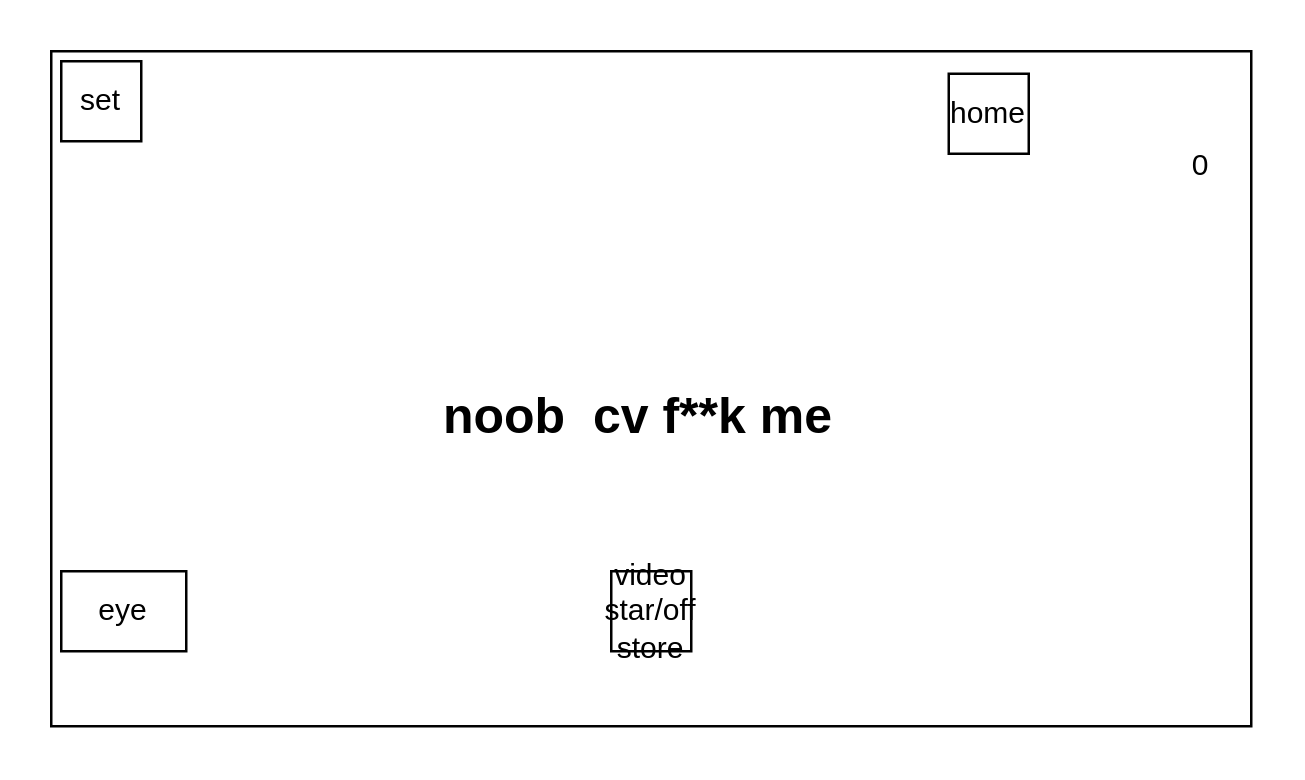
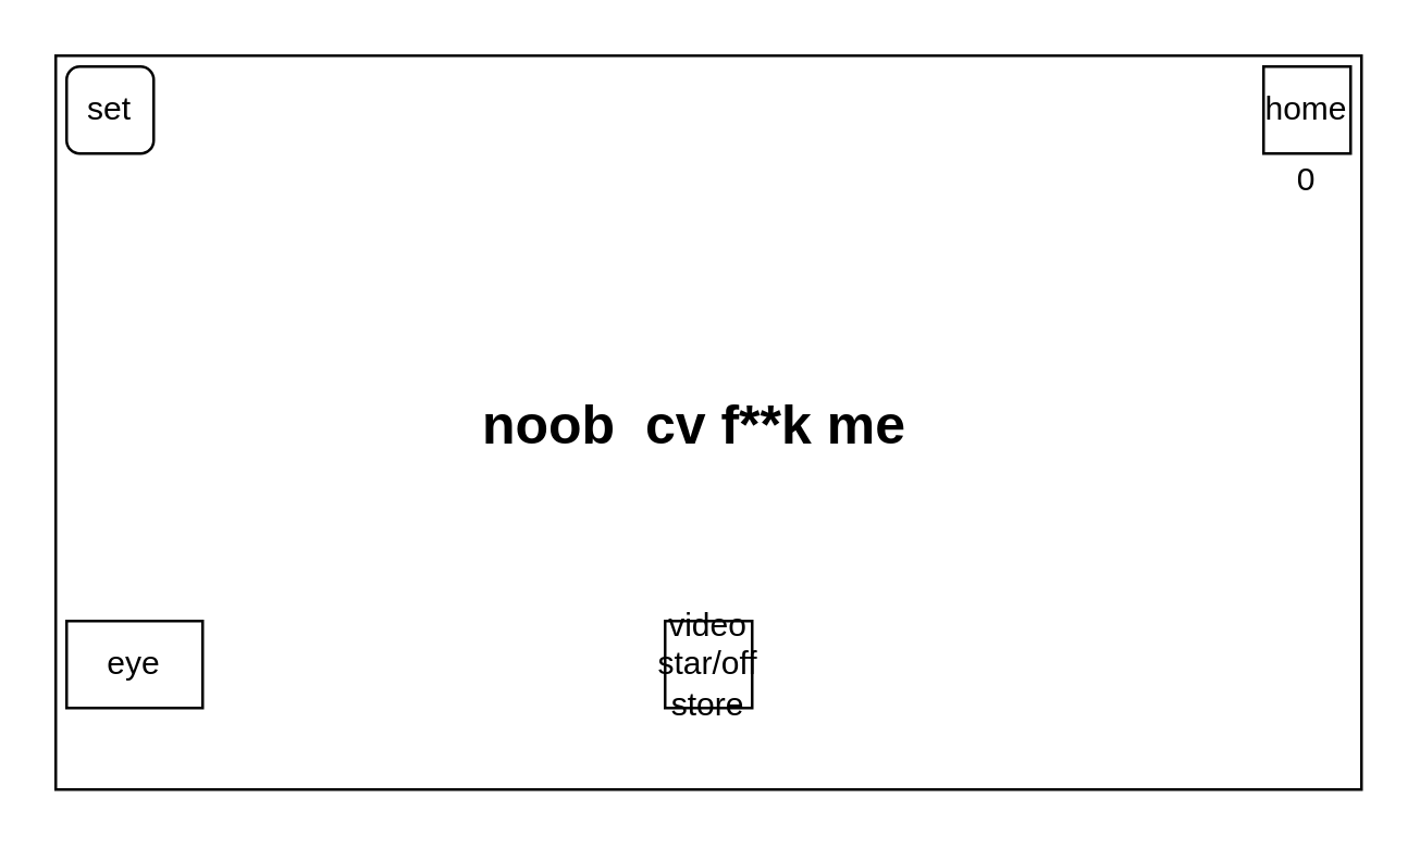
- <mxCell id="3" value="set" style="whiteSpace=wrap;html=1;aspect=fixed;" vertex="1" parent="1"><mxGeometry x="24" y="24" width="32" height="32" as="geometry" /></mxCell>
+ <mxCell id="3" value="set" style="whiteSpace=wrap;html=1;aspect=fixed;rounded=1;" vertex="1" parent="1"><mxGeometry x="24" y="24" width="32" height="32" as="geometry" /></mxCell>
- <mxCell id="4" value="home" style="whiteSpace=wrap;html=1;aspect=fixed;" vertex="1" parent="1"><mxGeometry x="379" y="29" width="32" height="32" as="geometry" /></mxCell>
+ <mxCell id="4" value="home" style="whiteSpace=wrap;html=1;aspect=fixed;" vertex="1" parent="1"><mxGeometry x="464" y="24" width="32" height="32" as="geometry" /></mxCell>
- <mxCell id="8" value="noob&amp;nbsp; cv f**k me" style="text;html=1;strokeColor=none;fillColor=none;align=center;verticalAlign=middle;whiteSpace=wrap;rounded=0;fontSize=20;fontStyle=1" vertex="1" parent="1"><mxGeometry x="160" y="155" width="190" height="20" as="geometry" /></mxCell>
+ <mxCell id="8" value="noob&amp;nbsp; cv f**k me" style="text;html=1;strokeColor=none;fillColor=none;align=center;verticalAlign=middle;whiteSpace=wrap;rounded=0;fontSize=20;fontStyle=1" vertex="1" parent="1"><mxGeometry x="160" y="145" width="190" height="20" as="geometry" /></mxCell>
